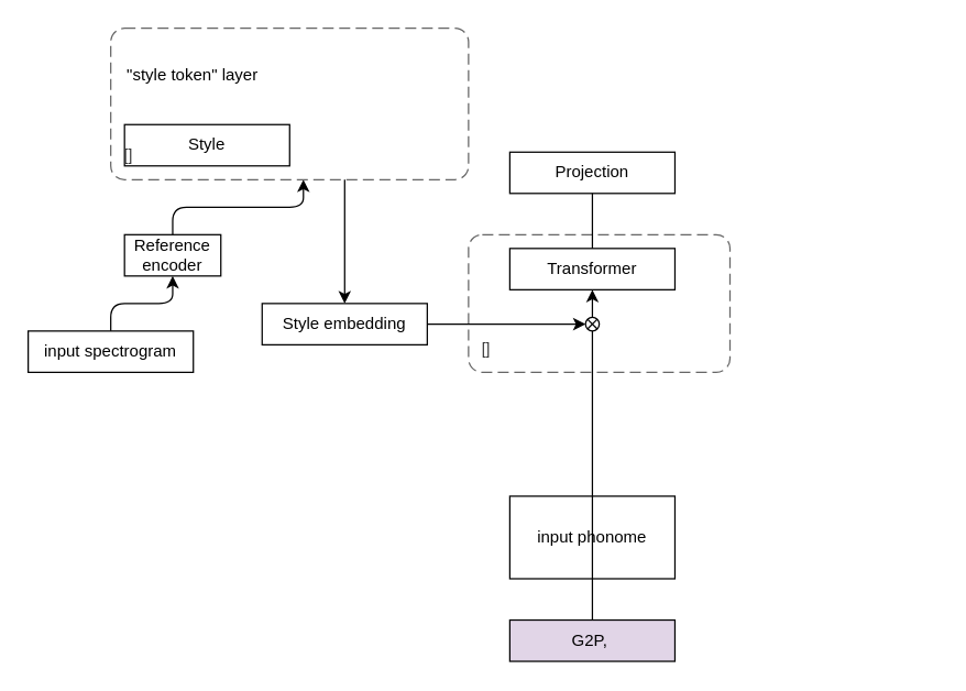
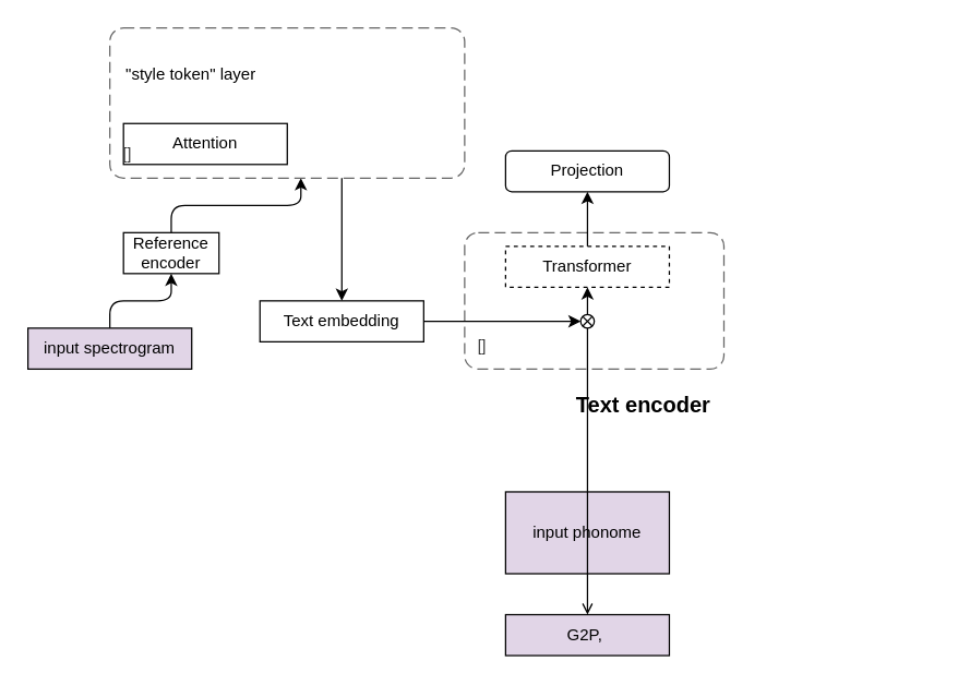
- <mxCell id="9" value="Style" style="rounded=0;whiteSpace=wrap;html=1;" parent="1" vertex="1"><mxGeometry x="90" y="90" width="120" height="30" as="geometry" /></mxCell>
+ <mxCell id="9" value="Attention" style="rounded=0;whiteSpace=wrap;html=1;" parent="1" vertex="1"><mxGeometry x="90" y="90" width="120" height="30" as="geometry" /></mxCell>
- <mxCell id="2" value="Projection" style="rounded=0;whiteSpace=wrap;html=1;" parent="1" vertex="1"><mxGeometry x="370" y="110" width="120" height="30" as="geometry" /></mxCell>
+ <mxCell id="2" value="Projection" style="whiteSpace=wrap;html=1;rounded=1;" parent="1" vertex="1"><mxGeometry x="370" y="110" width="120" height="30" as="geometry" /></mxCell>
- <mxCell id="19" value="" style="endArrow=none;html=1;entryX=0.5;entryY=1;entryDx=0;entryDy=0;exitX=0.5;exitY=0;exitDx=0;exitDy=0;" parent="1" source="3" target="2" edge="1"><mxGeometry width="50" height="50" relative="1" as="geometry"><mxPoint x="320" y="340" as="sourcePoint" /><mxPoint x="370" y="290" as="targetPoint" /></mxGeometry></mxCell>
+ <mxCell id="19" value="" style="endArrow=classic;html=1;entryX=0.5;entryY=1;entryDx=0;entryDy=0;exitX=0.5;exitY=0;exitDx=0;exitDy=0;" parent="1" source="3" target="2" edge="1"><mxGeometry width="50" height="50" relative="1" as="geometry"><mxPoint x="320" y="340" as="sourcePoint" /><mxPoint x="370" y="290" as="targetPoint" /></mxGeometry></mxCell>
- <mxCell id="3" value="Transformer" style="rounded=0;whiteSpace=wrap;html=1;" parent="1" vertex="1"><mxGeometry x="370" y="180" width="120" height="30" as="geometry" /></mxCell>
+ <mxCell id="3" value="Transformer" style="rounded=0;whiteSpace=wrap;html=1;dashed=1;" parent="1" vertex="1"><mxGeometry x="370" y="180" width="120" height="30" as="geometry" /></mxCell>
- <mxCell id="10" value="Style embedding" style="rounded=0;whiteSpace=wrap;html=1;" parent="1" vertex="1"><mxGeometry x="190" y="220" width="120" height="30" as="geometry" /></mxCell>
+ <mxCell id="10" value="Text embedding" style="rounded=0;whiteSpace=wrap;html=1;" parent="1" vertex="1"><mxGeometry x="190" y="220" width="120" height="30" as="geometry" /></mxCell>
- <mxCell id="7" value="input spectrogram" style="rounded=0;whiteSpace=wrap;html=1;" parent="1" vertex="1"><mxGeometry x="20" y="240" width="120" height="30" as="geometry" /></mxCell>
+ <mxCell id="7" value="input spectrogram" style="rounded=0;whiteSpace=wrap;html=1;fillColor=#e1d5e7;" parent="1" vertex="1"><mxGeometry x="20" y="240" width="120" height="30" as="geometry" /></mxCell>
+ <mxCell id="4" value="&lt;font style=&quot;font-size: 16px&quot;&gt;&lt;b&gt;&lt;div style=&quot;text-align: left&quot;&gt;Text encoder&lt;/div&gt;&lt;/b&gt;&lt;/font&gt;&lt;div style=&quot;text-align: left&quot;&gt;&lt;/div&gt;" style="text;html=1;strokeColor=none;fillColor=none;align=left;verticalAlign=top;whiteSpace=wrap;rounded=0;metaEdit=1;allowArrows=0;resizable=1;rotatable=0;connectable=0;recursiveResize=0;expand=0;pointerEvents=0;points=[[0.25,0,0],[0.5,0,0],[0.75,0,0],[1,0.25,0],[1,0.5,0],[1,0.75,0],[0.75,1,0],[0.5,1,0],[0.25,1,0],[0,0.75,0],[0,0.5,0],[0,0.25,0]];" parent="1" vertex="1"><mxGeometry x="420" y="280" width="260" height="40" as="geometry" /></mxCell>
- <mxCell id="13" value="input phonome" style="whiteSpace=wrap;html=1;" parent="1" vertex="1"><mxGeometry x="370" y="360" width="120" height="60" as="geometry" /></mxCell>
+ <mxCell id="13" value="input phonome" style="whiteSpace=wrap;html=1;fillColor=#e1d5e7;" parent="1" vertex="1"><mxGeometry x="370" y="360" width="120" height="60" as="geometry" /></mxCell>
- <mxCell id="21" value="" style="endArrow=none;html=1;exitX=0.5;exitY=0;exitDx=0;exitDy=0;" parent="1" source="13" target="20" edge="1"><mxGeometry width="50" height="50" relative="1" as="geometry"><mxPoint x="430" y="360" as="sourcePoint" /><mxPoint x="430" y="310" as="targetPoint" /></mxGeometry></mxCell>
+ <mxCell id="21" value="" style="endArrow=open;html=1;exitX=0.5;exitY=0;exitDx=0;exitDy=0;" parent="1" source="13" target="20" edge="1"><mxGeometry width="50" height="50" relative="1" as="geometry"><mxPoint x="430" y="360" as="sourcePoint" /><mxPoint x="430" y="310" as="targetPoint" /></mxGeometry></mxCell>
